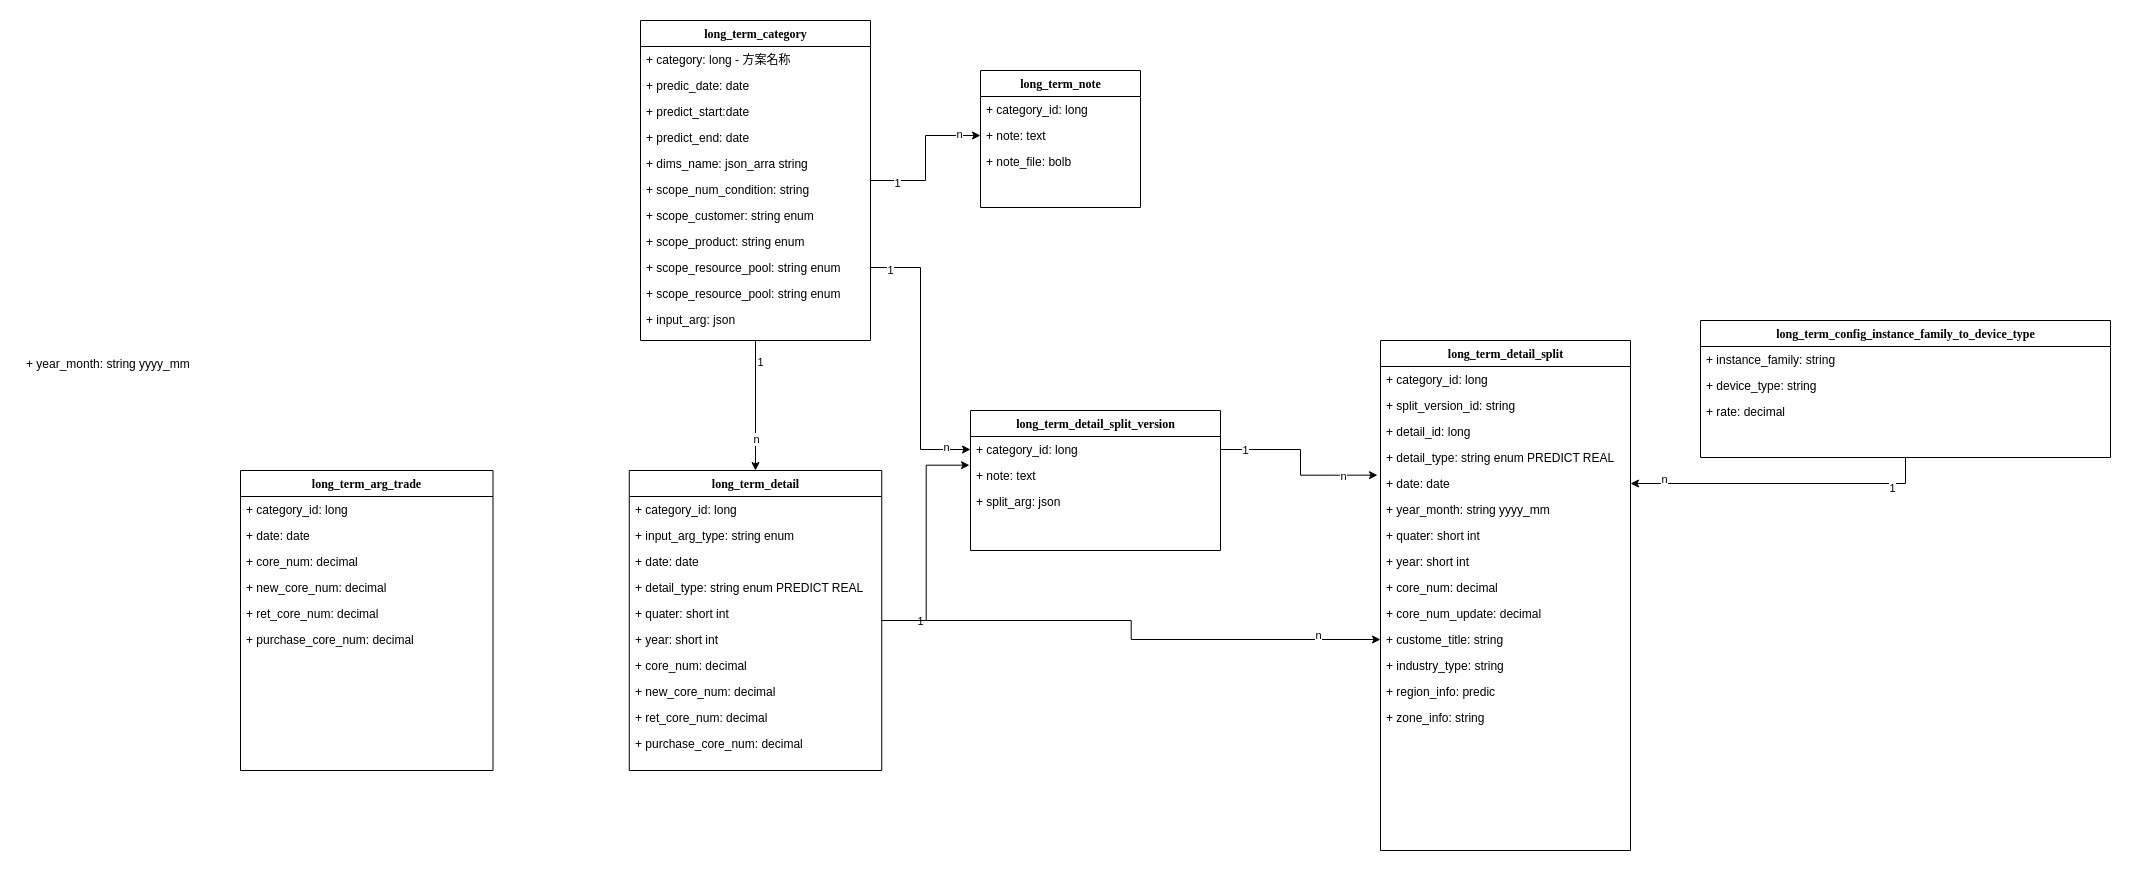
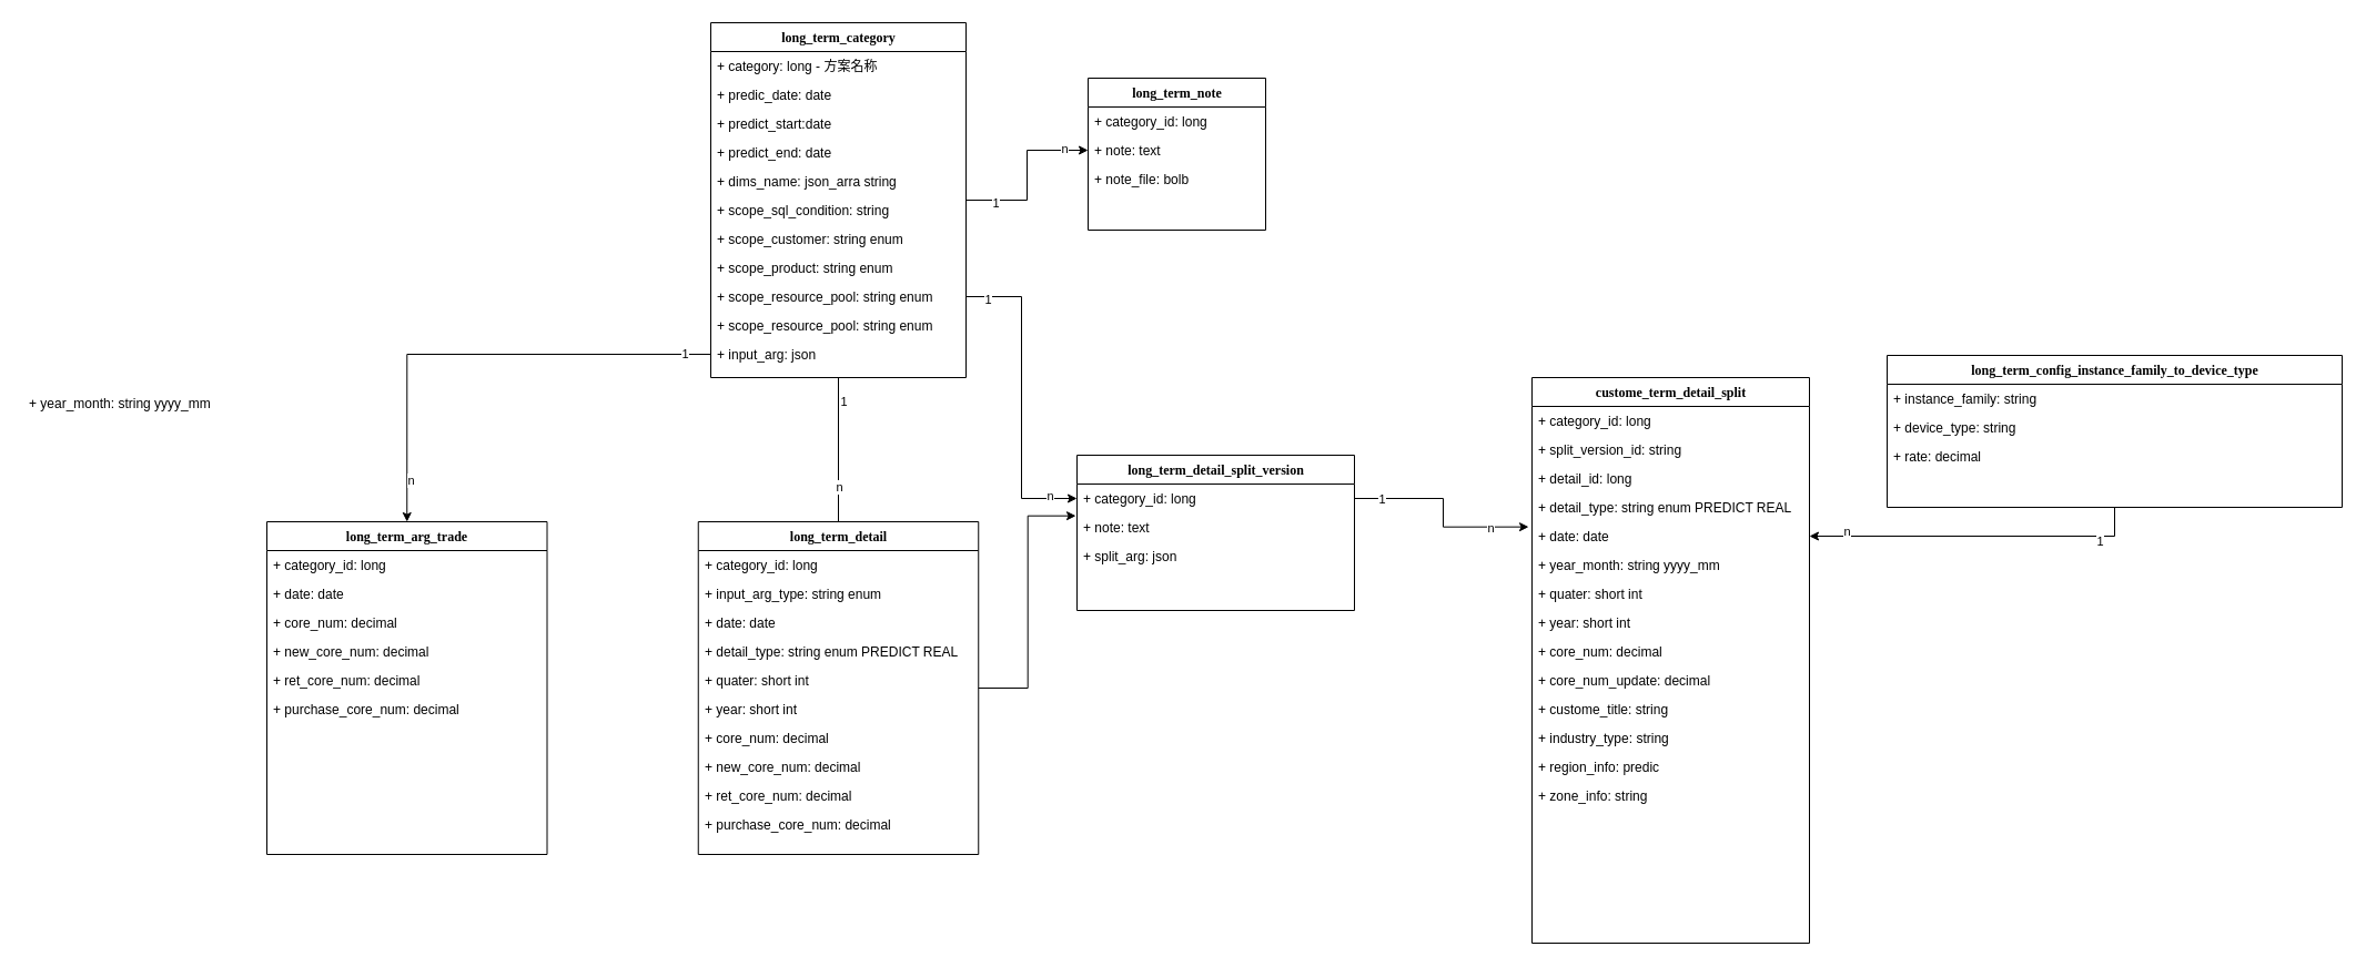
- <mxCell id="14" value="+ scope_num_condition: string" style="text;html=1;strokeColor=none;fillColor=none;align=left;verticalAlign=top;spacingLeft=4;spacingRight=4;whiteSpace=wrap;overflow=hidden;rotatable=0;points=[[0,0.5],[1,0.5]];portConstraint=eastwest;" vertex="1" parent="8"><mxGeometry y="156" width="230" height="26" as="geometry" /></mxCell>
+ <mxCell id="14" value="+ scope_sql_condition: string" style="text;html=1;strokeColor=none;fillColor=none;align=left;verticalAlign=top;spacingLeft=4;spacingRight=4;whiteSpace=wrap;overflow=hidden;rotatable=0;points=[[0,0.5],[1,0.5]];portConstraint=eastwest;" vertex="1" parent="8"><mxGeometry y="156" width="230" height="26" as="geometry" /></mxCell>
+ <mxCell id="79" style="edgeStyle=orthogonalEdgeStyle;rounded=0;orthogonalLoop=1;jettySize=auto;html=1;entryX=0.5;entryY=0;entryDx=0;entryDy=0;" edge="1" parent="1" source="19" target="72"><mxGeometry relative="1" as="geometry" /></mxCell>
+ <mxCell id="80" value="n" style="edgeLabel;html=1;align=center;verticalAlign=middle;resizable=0;points=[];" vertex="1" connectable="0" parent="79"><mxGeometry x="0.818" y="3" relative="1" as="geometry"><mxPoint y="1" as="offset" /></mxGeometry></mxCell>
+ <mxCell id="81" value="1" style="edgeLabel;html=1;align=center;verticalAlign=middle;resizable=0;points=[];" vertex="1" connectable="0" parent="79"><mxGeometry x="-0.885" y="-1" relative="1" as="geometry"><mxPoint as="offset" /></mxGeometry></mxCell>
- <mxCell id="39" value="long_term_detail_split" style="swimlane;html=1;fontStyle=1;align=center;verticalAlign=top;childLayout=stackLayout;horizontal=1;startSize=26;horizontalStack=0;resizeParent=1;resizeLast=0;collapsible=1;marginBottom=0;swimlaneFillColor=#ffffff;rounded=0;shadow=0;comic=0;labelBackgroundColor=none;strokeWidth=1;fillColor=none;fontFamily=Verdana;fontSize=12" vertex="1" parent="1"><mxGeometry x="1380" y="340" width="250" height="510" as="geometry" /></mxCell>
+ <mxCell id="39" value="custome_term_detail_split" style="swimlane;html=1;fontStyle=1;align=center;verticalAlign=top;childLayout=stackLayout;horizontal=1;startSize=26;horizontalStack=0;resizeParent=1;resizeLast=0;collapsible=1;marginBottom=0;swimlaneFillColor=#ffffff;rounded=0;shadow=0;comic=0;labelBackgroundColor=none;strokeWidth=1;fillColor=none;fontFamily=Verdana;fontSize=12" vertex="1" parent="1"><mxGeometry x="1380" y="340" width="250" height="510" as="geometry" /></mxCell>
- <mxCell id="2" style="edgeStyle=orthogonalEdgeStyle;rounded=0;orthogonalLoop=1;jettySize=auto;html=1;entryX=0.5;entryY=0;entryDx=0;entryDy=0;" edge="1" parent="1" source="8" target="27"><mxGeometry relative="1" as="geometry" /></mxCell>
+ <mxCell id="2" style="edgeStyle=orthogonalEdgeStyle;rounded=0;orthogonalLoop=1;jettySize=auto;html=1;entryX=0.5;entryY=0;entryDx=0;entryDy=0;endArrow=none;" edge="1" parent="1" source="8" target="27"><mxGeometry relative="1" as="geometry" /></mxCell>
- <mxCell id="24" style="edgeStyle=orthogonalEdgeStyle;rounded=0;orthogonalLoop=1;jettySize=auto;html=1;entryX=0;entryY=0.5;entryDx=0;entryDy=0;" edge="1" parent="1" source="27" target="50"><mxGeometry relative="1" as="geometry"><mxPoint x="950" y="585" as="targetPoint" /></mxGeometry></mxCell>
- <mxCell id="25" value="1" style="edgeLabel;html=1;align=center;verticalAlign=middle;resizable=0;points=[];" vertex="1" connectable="0" parent="24"><mxGeometry x="-0.853" relative="1" as="geometry"><mxPoint as="offset" /></mxGeometry></mxCell>
- <mxCell id="26" value="n" style="edgeLabel;html=1;align=center;verticalAlign=middle;resizable=0;points=[];" vertex="1" connectable="0" parent="24"><mxGeometry x="0.759" y="5" relative="1" as="geometry"><mxPoint as="offset" /></mxGeometry></mxCell>
